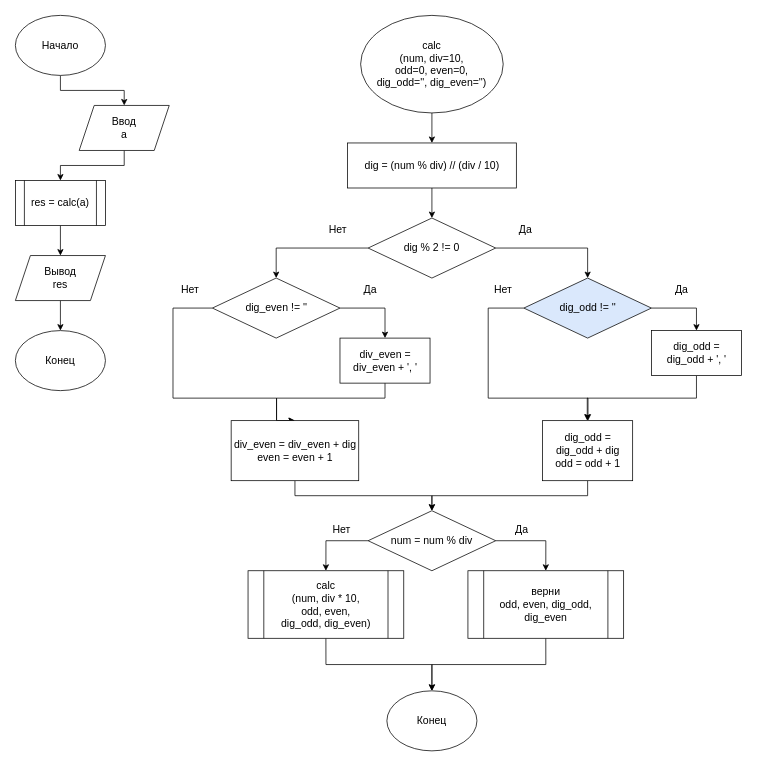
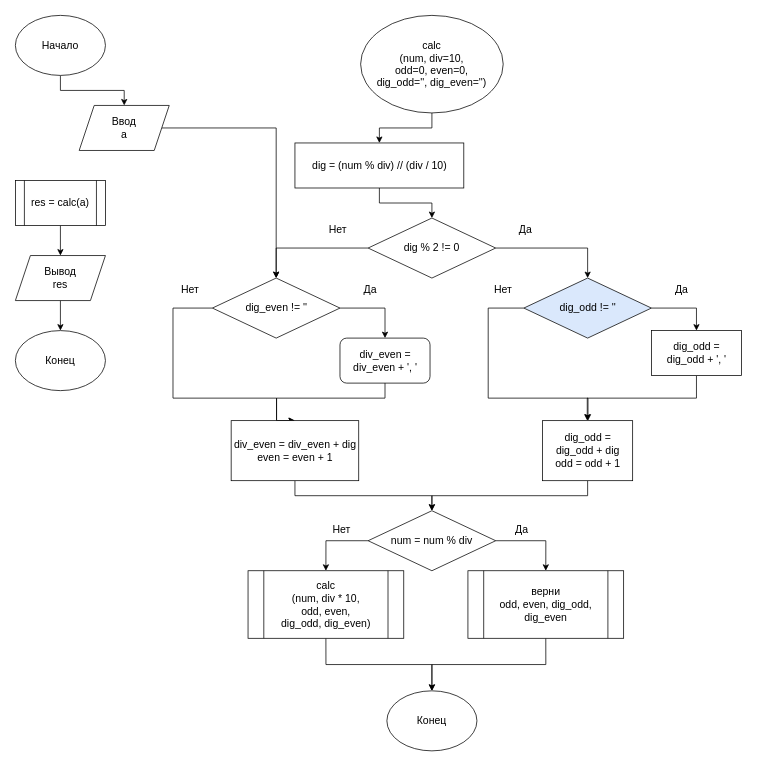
- <mxCell id="4" value="" style="edgeStyle=orthogonalEdgeStyle;rounded=0;orthogonalLoop=1;jettySize=auto;html=1;fontSize=14;" edge="1" parent="1" source="5" target="7"><mxGeometry relative="1" as="geometry" /></mxCell>
+ <mxCell id="4" value="" style="edgeStyle=orthogonalEdgeStyle;rounded=0;orthogonalLoop=1;jettySize=auto;html=1;fontSize=14;" edge="1" parent="1" source="5" target="25"><mxGeometry relative="1" as="geometry" /></mxCell>
- <mxCell id="14" value="dig = (num % div) // (div / 10)" style="rounded=0;whiteSpace=wrap;html=1;fontSize=14;" vertex="1" parent="1"><mxGeometry x="462.5" y="190" width="225" height="60" as="geometry" /></mxCell>
+ <mxCell id="14" value="dig = (num % div) // (div / 10)" style="rounded=0;whiteSpace=wrap;html=1;fontSize=14;" vertex="1" parent="1"><mxGeometry x="392.5" y="190" width="225" height="60" as="geometry" /></mxCell>
- <mxCell id="29" value="div_even = div_even + ', '" style="rounded=0;whiteSpace=wrap;html=1;fontSize=14;" vertex="1" parent="1"><mxGeometry x="452.5" y="450" width="120" height="60" as="geometry" /></mxCell>
+ <mxCell id="29" value="div_even = div_even + ', '" style="whiteSpace=wrap;html=1;fontSize=14;rounded=1;" vertex="1" parent="1"><mxGeometry x="452.5" y="450" width="120" height="60" as="geometry" /></mxCell>
